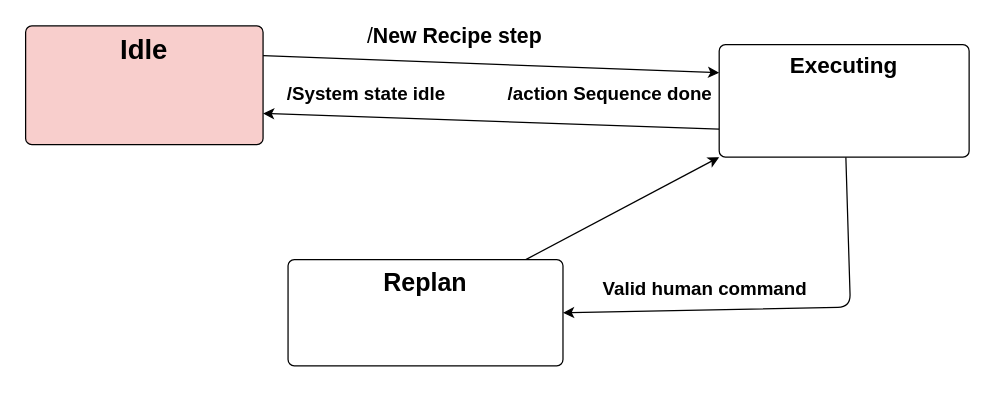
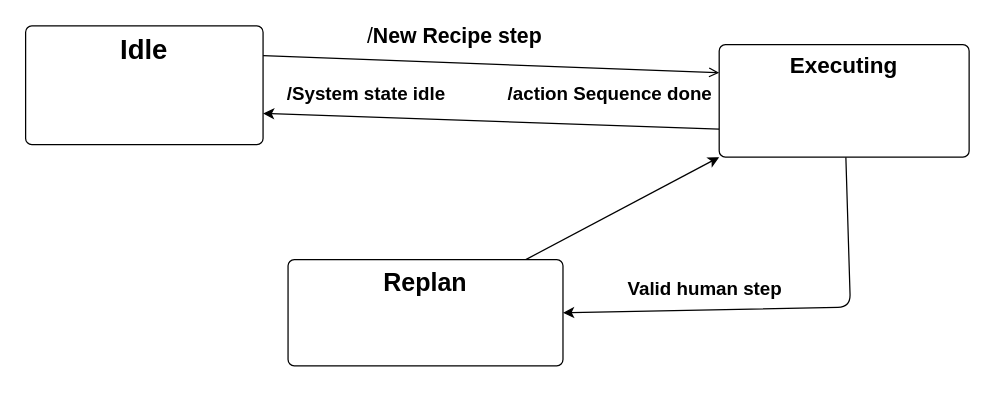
- <mxCell id="2" style="edgeStyle=none;html=1;entryX=0;entryY=0.25;entryDx=0;entryDy=0;exitX=1;exitY=0.25;exitDx=0;exitDy=0;" edge="1" parent="1" source="4" target="8"><mxGeometry relative="1" as="geometry"><mxPoint x="230" y="43" as="sourcePoint" /><mxPoint x="380" y="40" as="targetPoint" /></mxGeometry></mxCell>
+ <mxCell id="2" style="edgeStyle=none;html=1;entryX=0;entryY=0.25;entryDx=0;entryDy=0;exitX=1;exitY=0.25;exitDx=0;exitDy=0;endArrow=open;" edge="1" parent="1" source="4" target="8"><mxGeometry relative="1" as="geometry"><mxPoint x="230" y="43" as="sourcePoint" /><mxPoint x="380" y="40" as="targetPoint" /></mxGeometry></mxCell>
- <mxCell id="4" value="&lt;b&gt;&lt;font style=&quot;font-size: 22px;&quot;&gt;Idle&lt;/font&gt;&lt;/b&gt;" style="html=1;align=center;verticalAlign=top;rounded=1;absoluteArcSize=1;arcSize=10;dashed=0;whiteSpace=wrap;fillColor=#f8cecc;" vertex="1" parent="1"><mxGeometry x="20" y="20" width="190" height="95" as="geometry" /></mxCell>
+ <mxCell id="4" value="&lt;b&gt;&lt;font style=&quot;font-size: 22px;&quot;&gt;Idle&lt;/font&gt;&lt;/b&gt;" style="html=1;align=center;verticalAlign=top;rounded=1;absoluteArcSize=1;arcSize=10;dashed=0;whiteSpace=wrap;" vertex="1" parent="1"><mxGeometry x="20" y="20" width="190" height="95" as="geometry" /></mxCell>
- <mxCell id="11" value="&lt;b&gt;&lt;font style=&quot;font-size: 15px;&quot;&gt;Valid human command&lt;/font&gt;&lt;/b&gt;&amp;nbsp;" style="text;html=1;align=center;verticalAlign=middle;resizable=0;points=[];autosize=1;strokeColor=none;fillColor=none;" vertex="1" parent="1"><mxGeometry x="470" y="215" width="190" height="30" as="geometry" /></mxCell>
+ <mxCell id="11" value="&lt;b&gt;&lt;font style=&quot;font-size: 15px;&quot;&gt;Valid human step&lt;/font&gt;&lt;/b&gt;&amp;nbsp;" style="text;html=1;align=center;verticalAlign=middle;resizable=0;points=[];autosize=1;strokeColor=none;fillColor=none;" vertex="1" parent="1"><mxGeometry x="470" y="215" width="190" height="30" as="geometry" /></mxCell>
